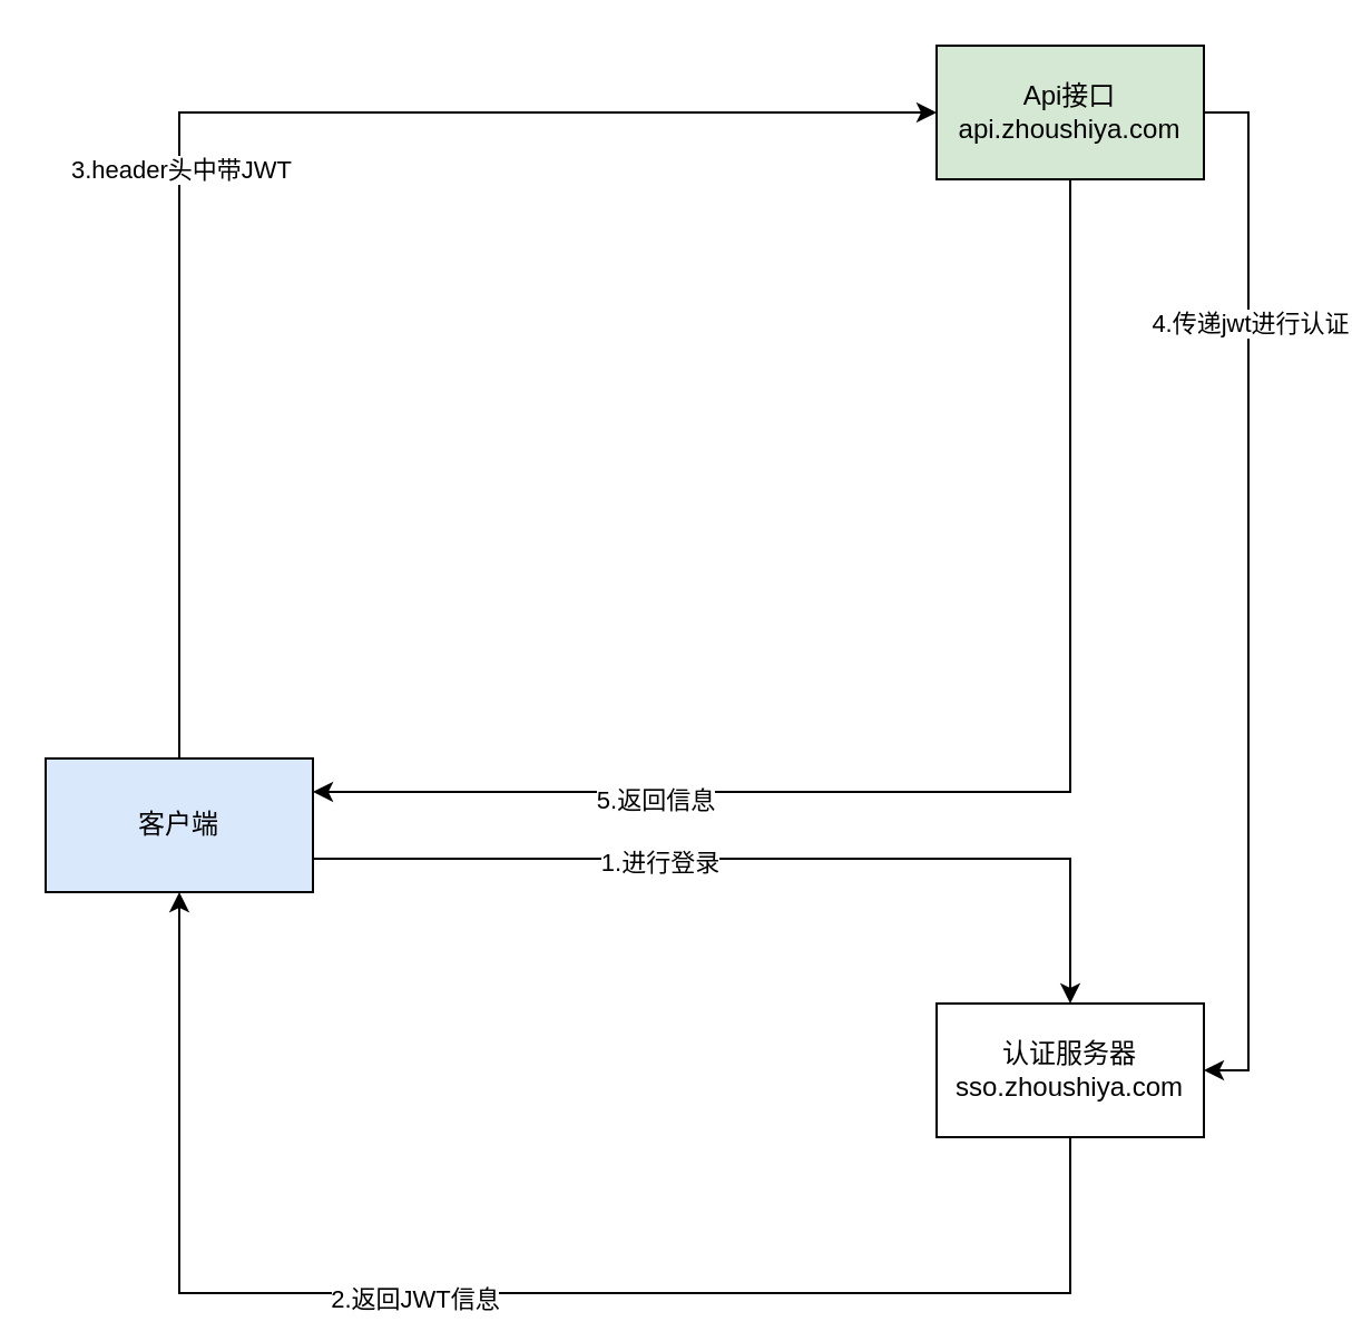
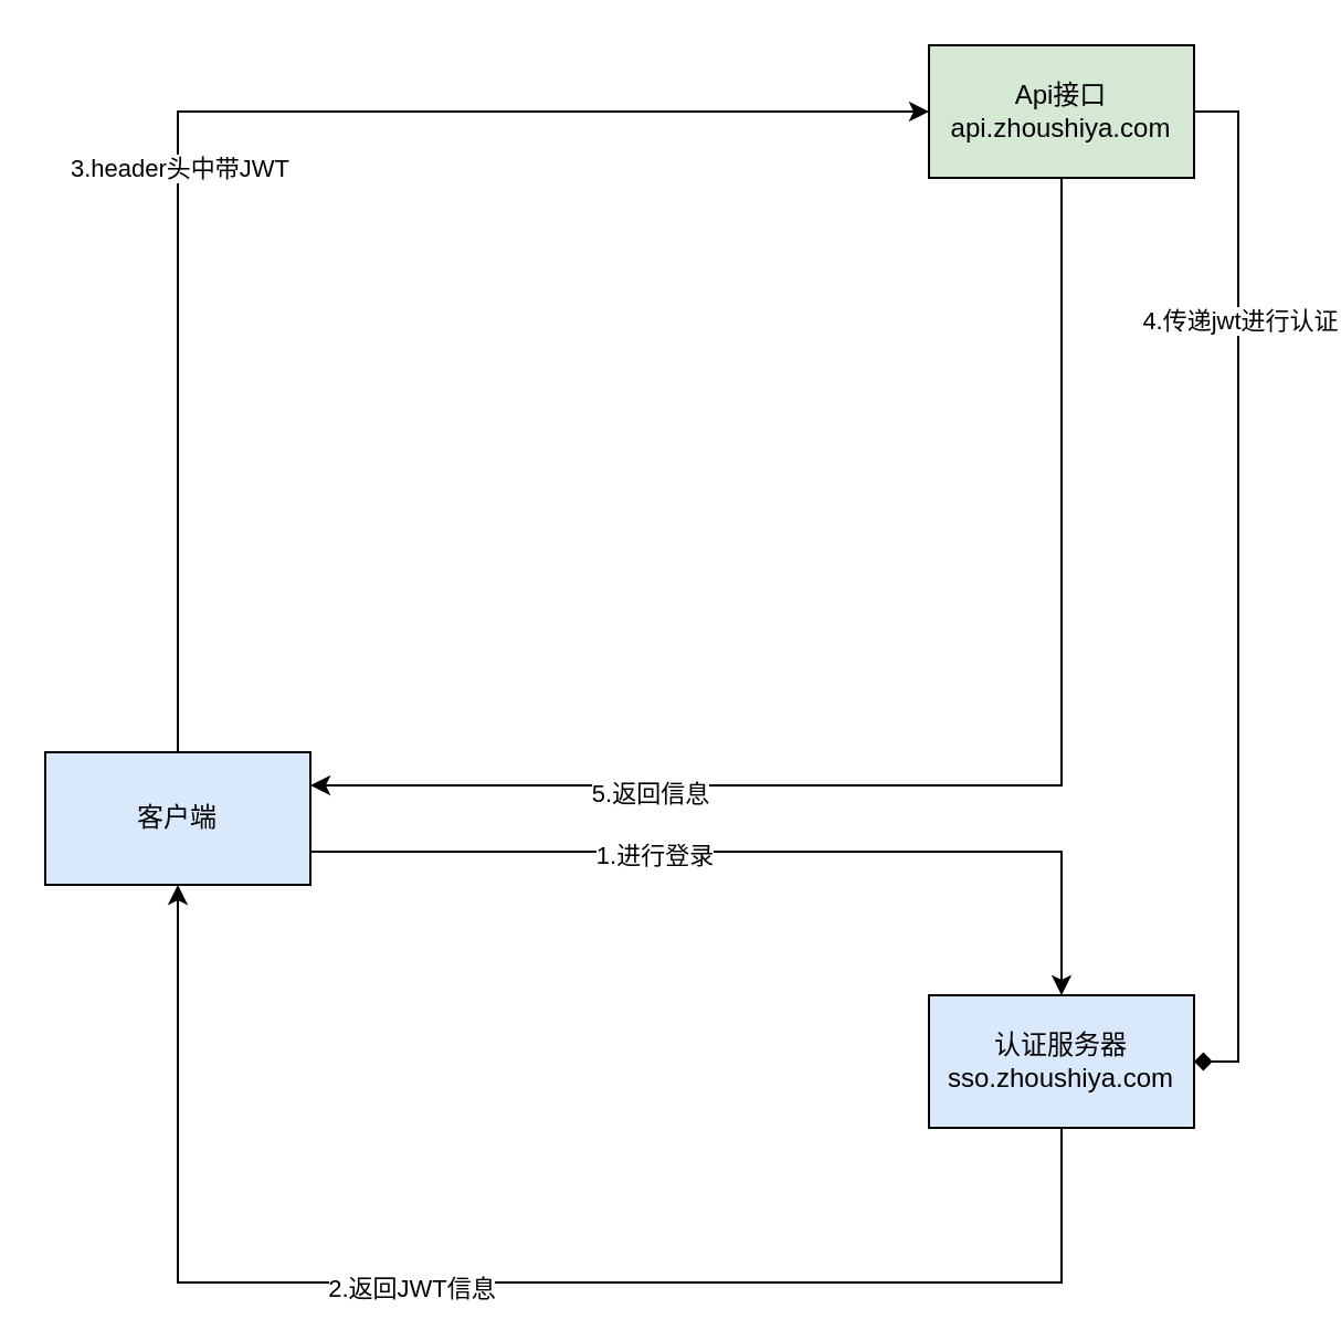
- <mxCell id="14" value="认证服务器&lt;br&gt;sso.zhoushiya.com" style="rounded=0;whiteSpace=wrap;html=1;" vertex="1" parent="1"><mxGeometry x="420" y="450" width="120" height="60" as="geometry" /></mxCell>
+ <mxCell id="14" value="认证服务器&lt;br&gt;sso.zhoushiya.com" style="rounded=0;whiteSpace=wrap;html=1;fillColor=#dae8fc;" vertex="1" parent="1"><mxGeometry x="420" y="450" width="120" height="60" as="geometry" /></mxCell>
- <mxCell id="7" style="edgeStyle=orthogonalEdgeStyle;rounded=0;orthogonalLoop=1;jettySize=auto;html=1;exitX=1;exitY=0.5;exitDx=0;exitDy=0;entryX=1;entryY=0.5;entryDx=0;entryDy=0;" edge="1" parent="1" source="11" target="14"><mxGeometry relative="1" as="geometry" /></mxCell>
+ <mxCell id="7" style="edgeStyle=orthogonalEdgeStyle;rounded=0;orthogonalLoop=1;jettySize=auto;html=1;exitX=1;exitY=0.5;exitDx=0;exitDy=0;entryX=1;entryY=0.5;entryDx=0;entryDy=0;endArrow=diamond;" edge="1" parent="1" source="11" target="14"><mxGeometry relative="1" as="geometry" /></mxCell>
